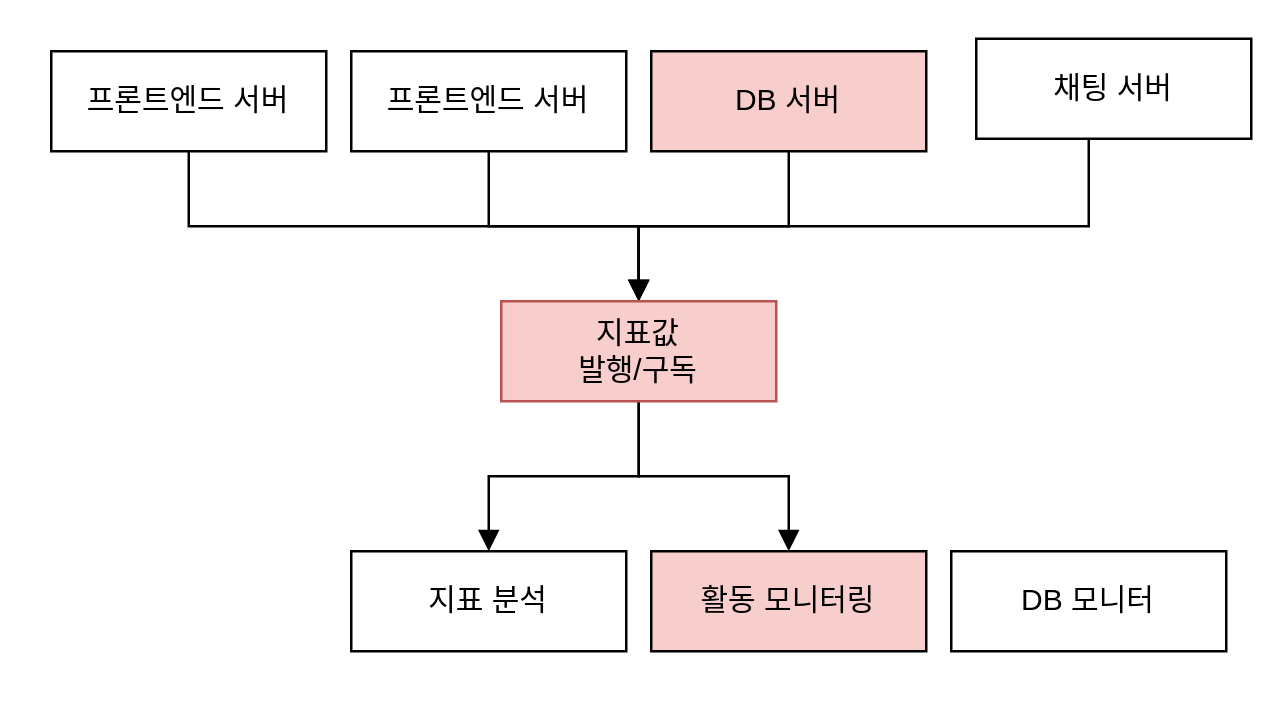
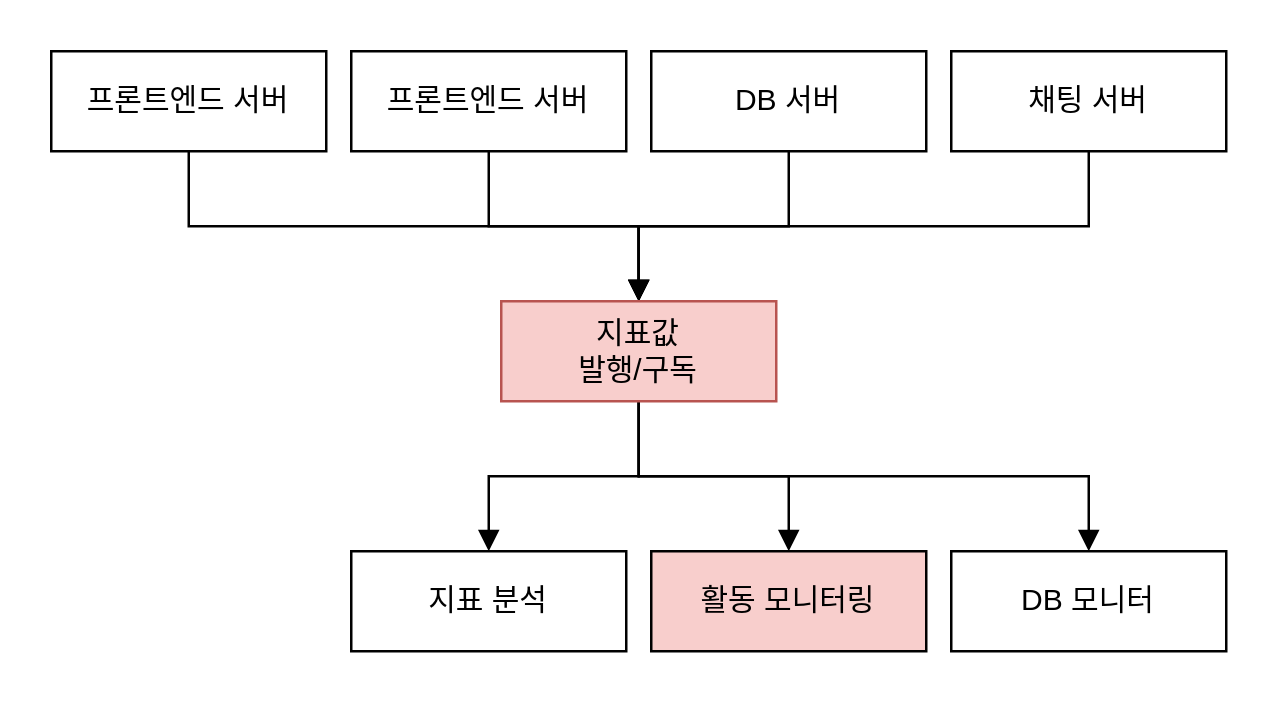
- <mxCell id="9" value="채팅 서버" style="rounded=0;whiteSpace=wrap;html=1;" vertex="1" parent="1"><mxGeometry x="390" y="15" width="110" height="40" as="geometry" /></mxCell>
+ <mxCell id="9" value="채팅 서버" style="rounded=0;whiteSpace=wrap;html=1;" vertex="1" parent="1"><mxGeometry x="380" y="20" width="110" height="40" as="geometry" /></mxCell>
- <mxCell id="7" value="DB 서버" style="rounded=0;whiteSpace=wrap;html=1;fillColor=#f8cecc;" vertex="1" parent="1"><mxGeometry x="260" y="20" width="110" height="40" as="geometry" /></mxCell>
+ <mxCell id="7" value="DB 서버" style="rounded=0;whiteSpace=wrap;html=1;" vertex="1" parent="1"><mxGeometry x="260" y="20" width="110" height="40" as="geometry" /></mxCell>
+ <mxCell id="15" style="edgeStyle=orthogonalEdgeStyle;rounded=0;orthogonalLoop=1;jettySize=auto;html=1;endArrow=block;endFill=1;" edge="1" parent="1" source="16" target="12"><mxGeometry relative="1" as="geometry"><Array as="points"><mxPoint x="255" y="190" /><mxPoint x="435" y="190" /></Array></mxGeometry></mxCell>
